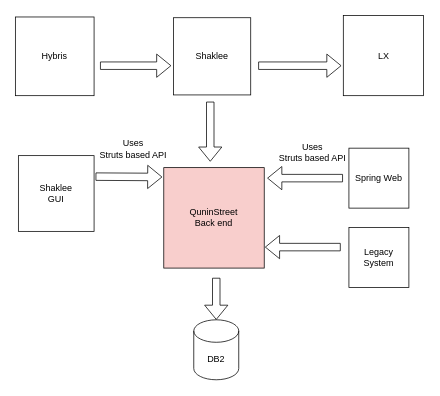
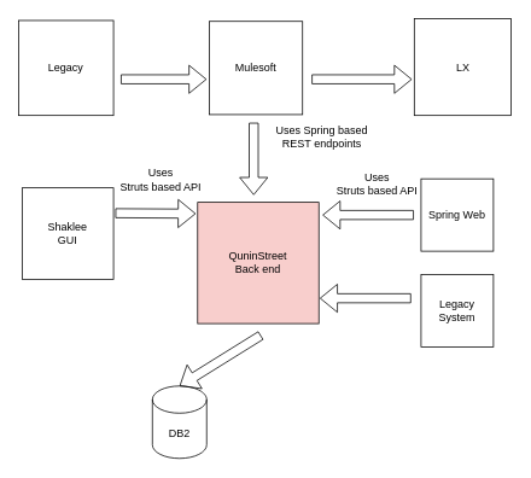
- <mxCell id="2" value="Hybris" style="whiteSpace=wrap;html=1;aspect=fixed;" vertex="1" parent="1"><mxGeometry x="20" y="22" width="105" height="105" as="geometry" /></mxCell>
+ <mxCell id="2" value="Legacy" style="whiteSpace=wrap;html=1;aspect=fixed;" vertex="1" parent="1"><mxGeometry x="20" y="22" width="105" height="105" as="geometry" /></mxCell>
- <mxCell id="5" value="Shaklee" style="whiteSpace=wrap;html=1;aspect=fixed;" vertex="1" parent="1"><mxGeometry x="231" y="23" width="103" height="103" as="geometry" /></mxCell>
+ <mxCell id="5" value="Mulesoft" style="whiteSpace=wrap;html=1;aspect=fixed;" vertex="1" parent="1"><mxGeometry x="231" y="23" width="103" height="103" as="geometry" /></mxCell>
+ <mxCell id="15" value="Uses Spring based &lt;br&gt;REST endpoints" style="text;html=1;align=center;verticalAlign=middle;resizable=0;points=[];autosize=1;strokeColor=none;fillColor=none;" vertex="1" parent="1"><mxGeometry x="299" y="135" width="111" height="32" as="geometry" /></mxCell>
- <mxCell id="3" value="DB2" style="shape=cylinder3;whiteSpace=wrap;html=1;boundedLbl=1;backgroundOutline=1;size=15;" vertex="1" parent="1"><mxGeometry x="258" y="426" width="60" height="80" as="geometry" /></mxCell>
+ <mxCell id="3" value="DB2" style="shape=cylinder3;whiteSpace=wrap;html=1;boundedLbl=1;backgroundOutline=1;size=15;" vertex="1" parent="1"><mxGeometry x="168" y="426" width="60" height="80" as="geometry" /></mxCell>
